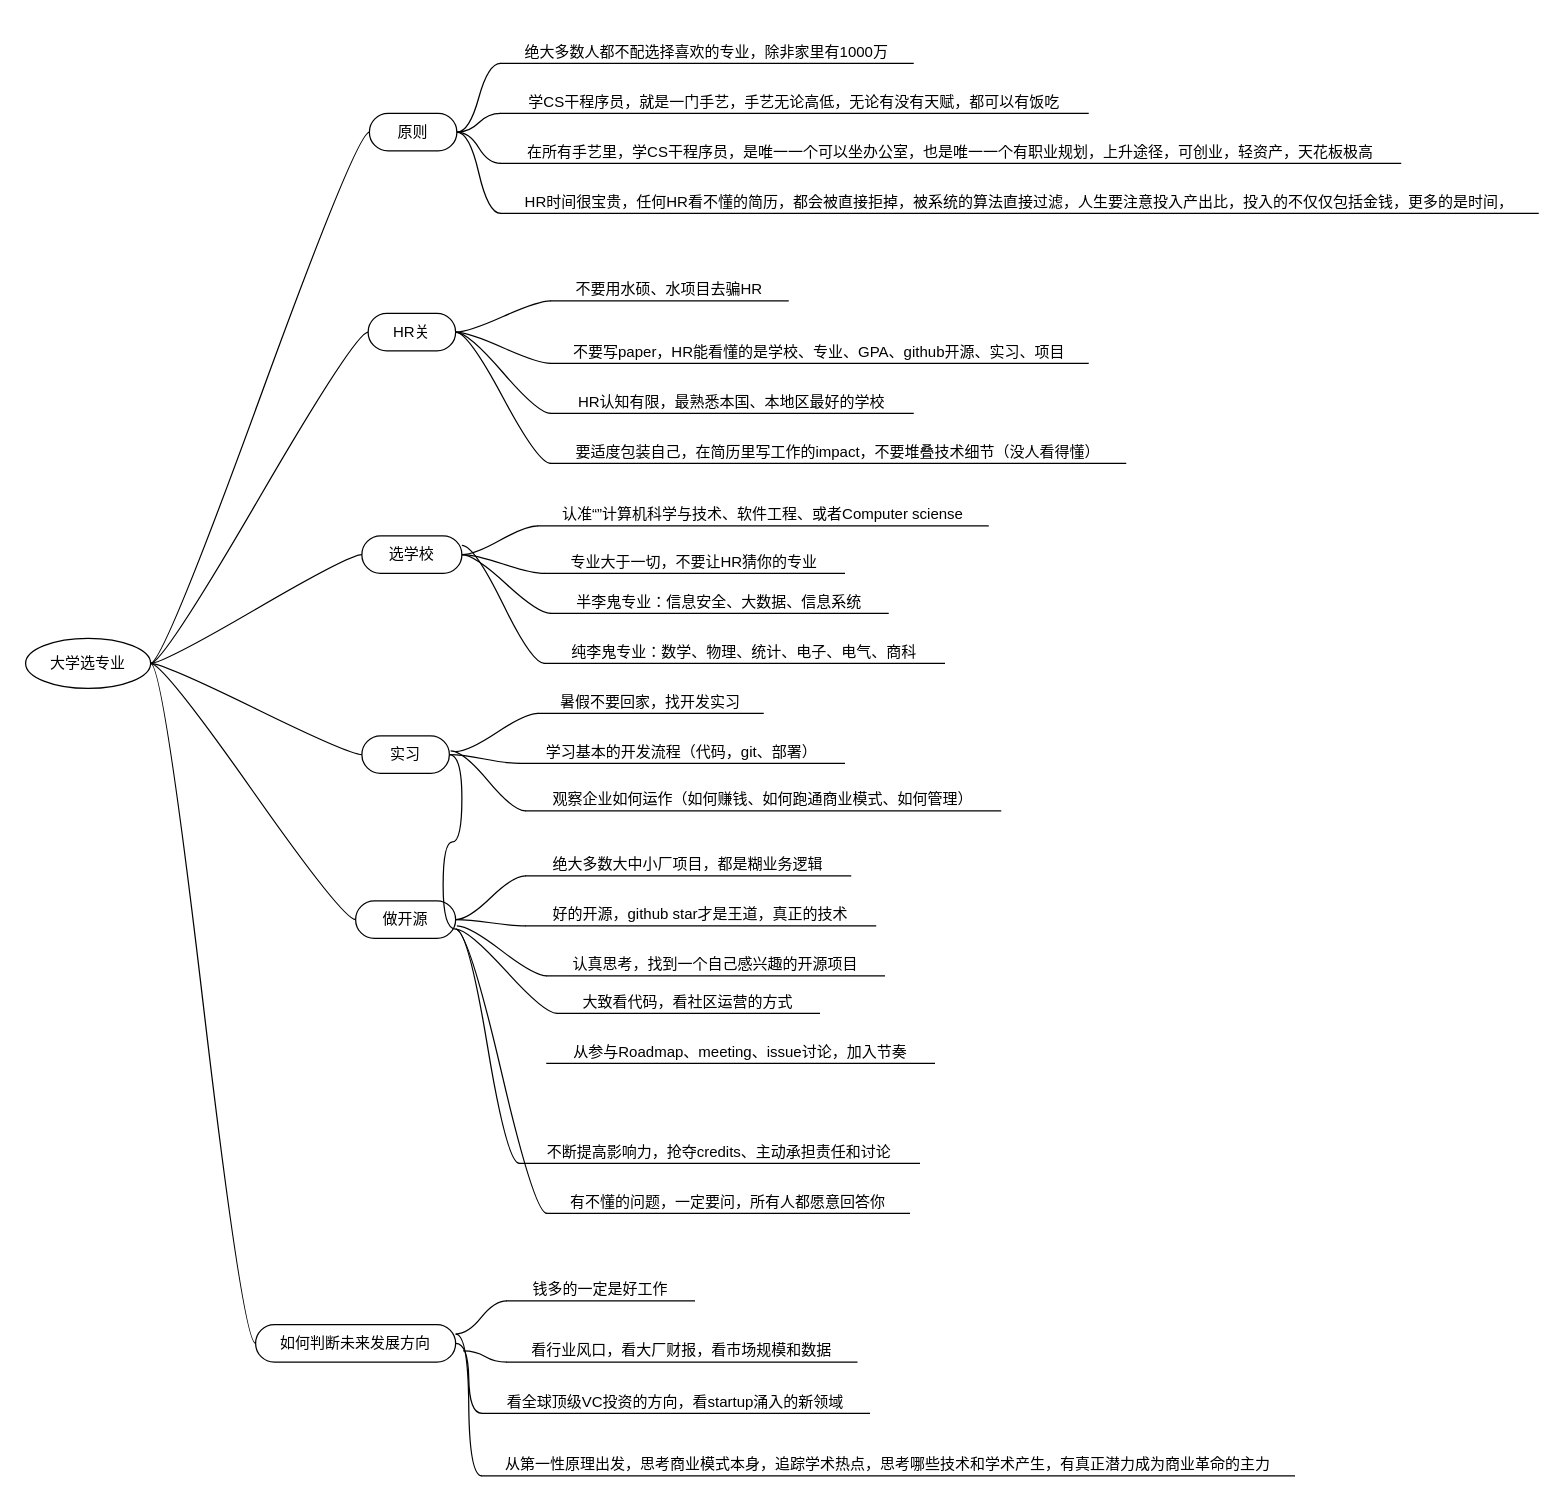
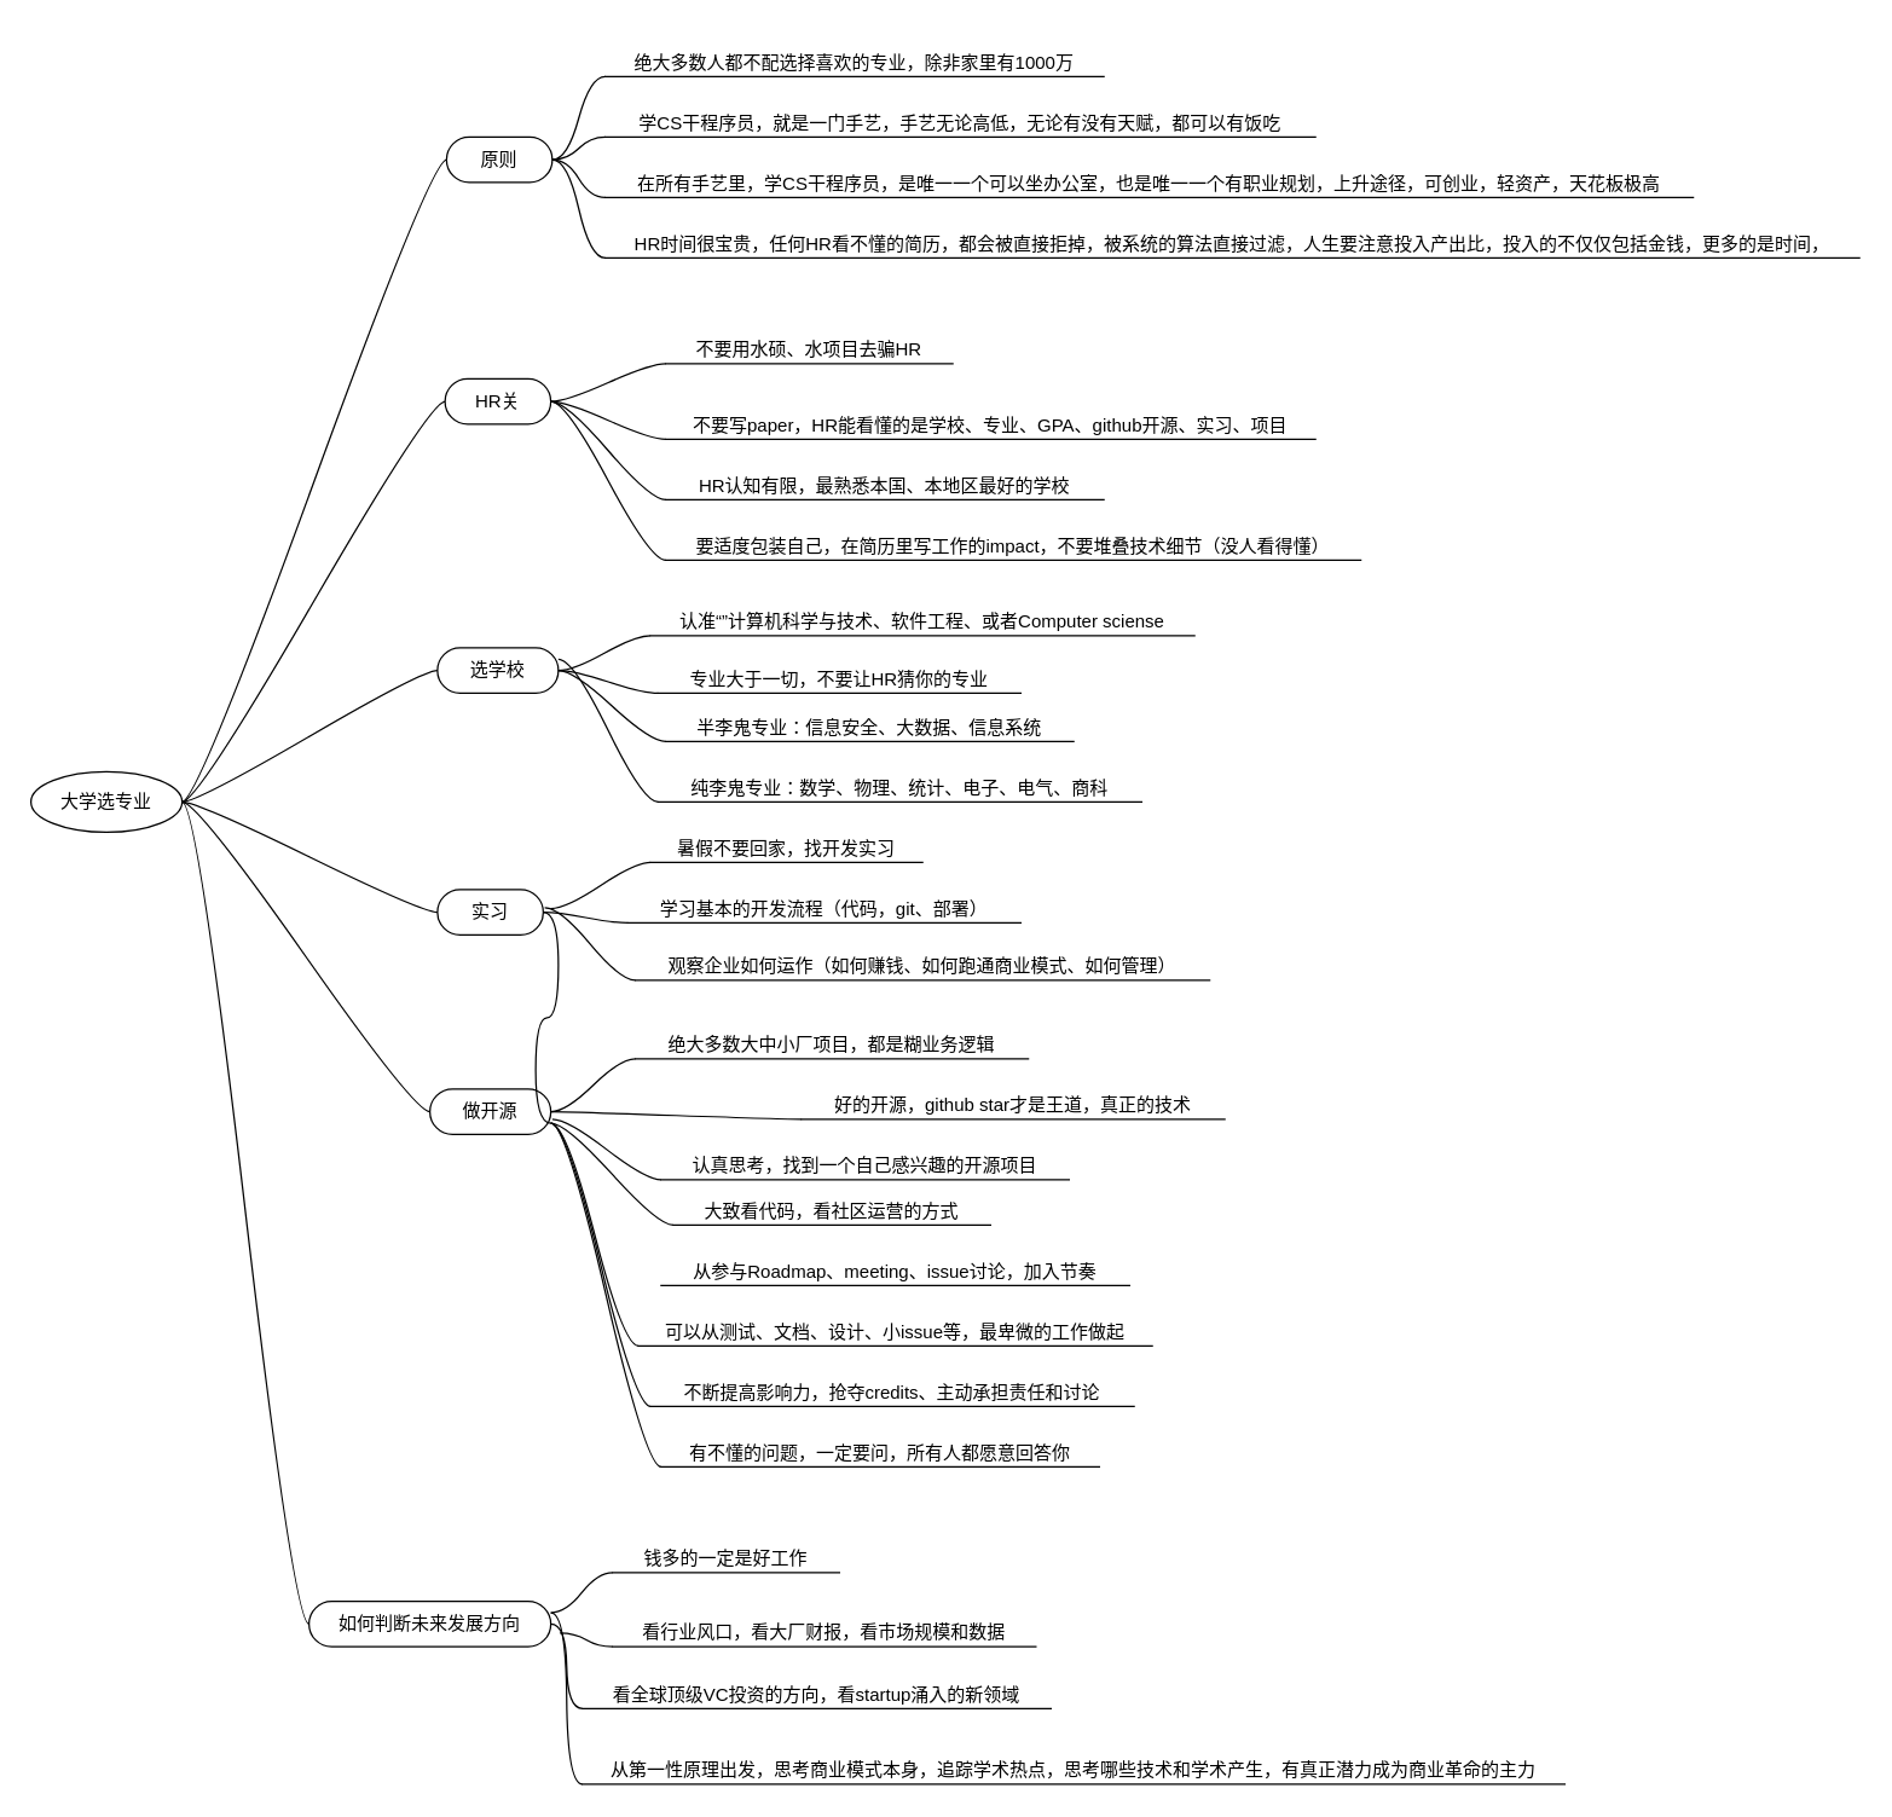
- <mxCell id="46" value="好的开源，github star才是王道，真正的技术" style="whiteSpace=wrap;html=1;shape=partialRectangle;top=0;left=0;bottom=1;right=0;points=[[0,1],[1,1]];fillColor=none;align=center;verticalAlign=bottom;routingCenterY=0.5;snapToPoint=1;recursiveResize=0;autosize=1;treeFolding=1;treeMoving=1;newEdgeStyle={&quot;edgeStyle&quot;:&quot;entityRelationEdgeStyle&quot;,&quot;startArrow&quot;:&quot;none&quot;,&quot;endArrow&quot;:&quot;none&quot;,&quot;segment&quot;:10,&quot;curved&quot;:1,&quot;sourcePerimeterSpacing&quot;:0,&quot;targetPerimeterSpacing&quot;:0};" vertex="1" parent="1"><mxGeometry x="420" y="710" width="280" height="30" as="geometry" /></mxCell>
+ <mxCell id="46" value="好的开源，github star才是王道，真正的技术" style="whiteSpace=wrap;html=1;shape=partialRectangle;top=0;left=0;bottom=1;right=0;points=[[0,1],[1,1]];fillColor=none;align=center;verticalAlign=bottom;routingCenterY=0.5;snapToPoint=1;recursiveResize=0;autosize=1;treeFolding=1;treeMoving=1;newEdgeStyle={&quot;edgeStyle&quot;:&quot;entityRelationEdgeStyle&quot;,&quot;startArrow&quot;:&quot;none&quot;,&quot;endArrow&quot;:&quot;none&quot;,&quot;segment&quot;:10,&quot;curved&quot;:1,&quot;sourcePerimeterSpacing&quot;:0,&quot;targetPerimeterSpacing&quot;:0};" vertex="1" parent="1"><mxGeometry x="530" y="710" width="280" height="30" as="geometry" /></mxCell>
+ <mxCell id="52" value="" style="edgeStyle=entityRelationEdgeStyle;rounded=0;orthogonalLoop=1;jettySize=auto;html=1;startArrow=none;endArrow=none;segment=10;curved=1;sourcePerimeterSpacing=0;targetPerimeterSpacing=0;exitX=1;exitY=0.75;exitDx=0;exitDy=0;" edge="1" parent="1" source="41" target="54"><mxGeometry relative="1" as="geometry" /></mxCell>
+ <mxCell id="54" value="可以从测试、文档、设计、小issue等，最卑微的工作做起" style="whiteSpace=wrap;html=1;shape=partialRectangle;top=0;left=0;bottom=1;right=0;points=[[0,1],[1,1]];fillColor=none;align=center;verticalAlign=bottom;routingCenterY=0.5;snapToPoint=1;recursiveResize=0;autosize=1;treeFolding=1;treeMoving=1;newEdgeStyle={&quot;edgeStyle&quot;:&quot;entityRelationEdgeStyle&quot;,&quot;startArrow&quot;:&quot;none&quot;,&quot;endArrow&quot;:&quot;none&quot;,&quot;segment&quot;:10,&quot;curved&quot;:1,&quot;sourcePerimeterSpacing&quot;:0,&quot;targetPerimeterSpacing&quot;:0};" vertex="1" parent="1"><mxGeometry x="422" y="860" width="340" height="30" as="geometry" /></mxCell>
- <mxCell id="55" value="不断提高影响力，抢夺credits、主动承担责任和讨论" style="whiteSpace=wrap;html=1;shape=partialRectangle;top=0;left=0;bottom=1;right=0;points=[[0,1],[1,1]];fillColor=none;align=center;verticalAlign=bottom;routingCenterY=0.5;snapToPoint=1;recursiveResize=0;autosize=1;treeFolding=1;treeMoving=1;newEdgeStyle={&quot;edgeStyle&quot;:&quot;entityRelationEdgeStyle&quot;,&quot;startArrow&quot;:&quot;none&quot;,&quot;endArrow&quot;:&quot;none&quot;,&quot;segment&quot;:10,&quot;curved&quot;:1,&quot;sourcePerimeterSpacing&quot;:0,&quot;targetPerimeterSpacing&quot;:0};" vertex="1" parent="1"><mxGeometry x="415" y="900" width="320" height="30" as="geometry" /></mxCell>
+ <mxCell id="55" value="不断提高影响力，抢夺credits、主动承担责任和讨论" style="whiteSpace=wrap;html=1;shape=partialRectangle;top=0;left=0;bottom=1;right=0;points=[[0,1],[1,1]];fillColor=none;align=center;verticalAlign=bottom;routingCenterY=0.5;snapToPoint=1;recursiveResize=0;autosize=1;treeFolding=1;treeMoving=1;newEdgeStyle={&quot;edgeStyle&quot;:&quot;entityRelationEdgeStyle&quot;,&quot;startArrow&quot;:&quot;none&quot;,&quot;endArrow&quot;:&quot;none&quot;,&quot;segment&quot;:10,&quot;curved&quot;:1,&quot;sourcePerimeterSpacing&quot;:0,&quot;targetPerimeterSpacing&quot;:0};" vertex="1" parent="1"><mxGeometry x="430" y="900" width="320" height="30" as="geometry" /></mxCell>
